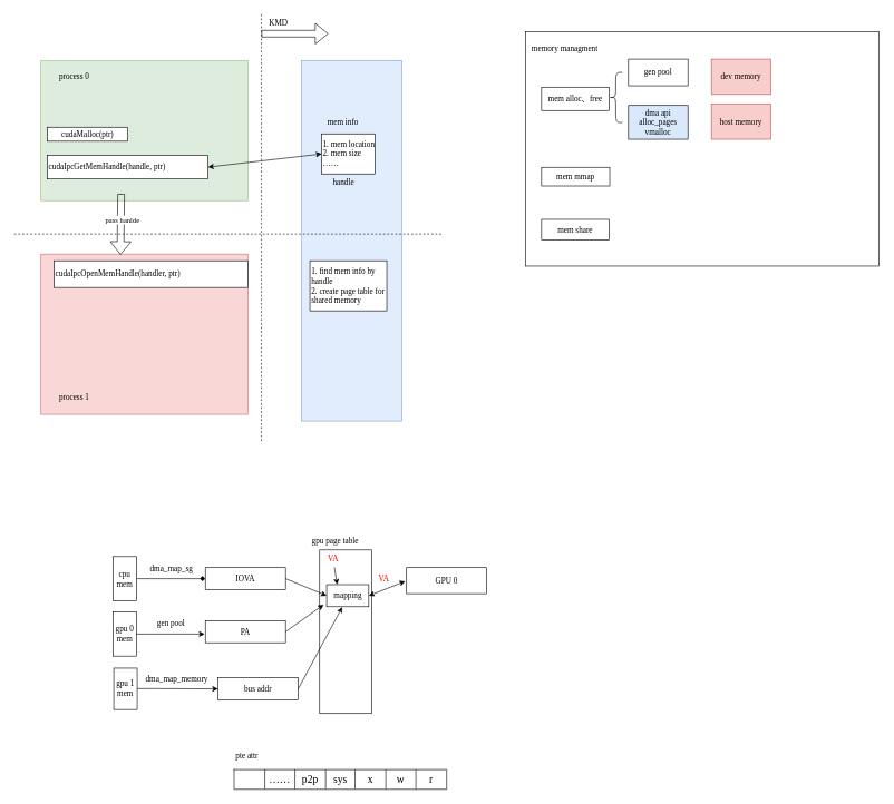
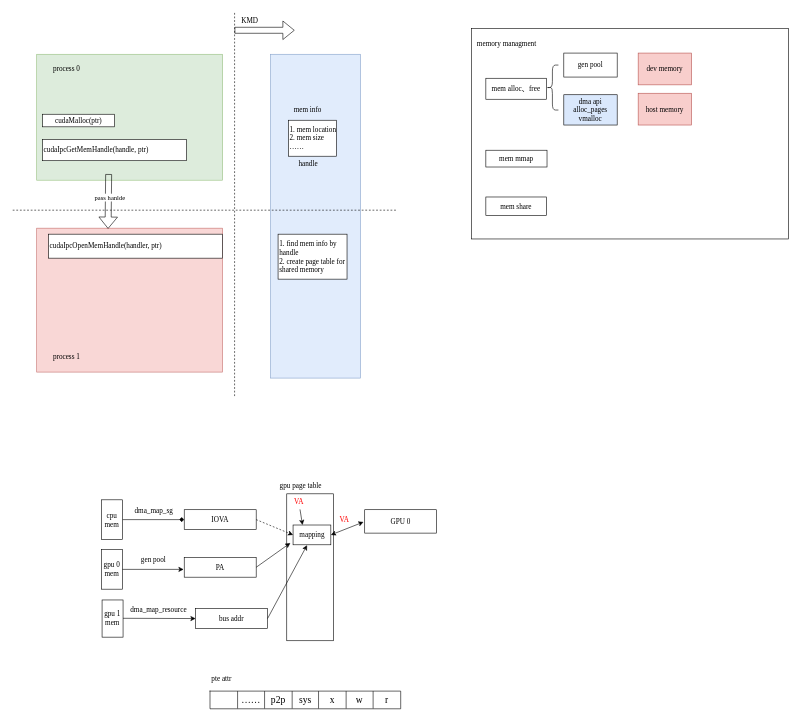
- <mxCell id="20" value="" style="endArrow=classic;startArrow=classic;html=1;rounded=0;entryX=0;entryY=0.5;entryDx=0;entryDy=0;exitX=1;exitY=0.5;exitDx=0;exitDy=0;fontFamily=Times New Roman;" edge="1" parent="1" source="6" target="8"><mxGeometry width="50" height="50" relative="1" as="geometry"><mxPoint x="389" y="217" as="sourcePoint" /><mxPoint x="478" y="217" as="targetPoint" /></mxGeometry></mxCell>
- <mxCell id="42" value="" style="endArrow=classic;html=1;rounded=0;exitX=1;exitY=0.5;exitDx=0;exitDy=0;entryX=0;entryY=0.5;entryDx=0;entryDy=0;fontFamily=Times New Roman;" edge="1" parent="1" source="36" target="40"><mxGeometry width="50" height="50" relative="1" as="geometry"><mxPoint x="513" y="941" as="sourcePoint" /><mxPoint x="563" y="891" as="targetPoint" /></mxGeometry></mxCell>
+ <mxCell id="42" value="" style="endArrow=classic;html=1;rounded=0;exitX=1;exitY=0.5;exitDx=0;exitDy=0;entryX=0;entryY=0.5;entryDx=0;entryDy=0;fontFamily=Times New Roman;dashed=1;" edge="1" parent="1" source="36" target="40"><mxGeometry width="50" height="50" relative="1" as="geometry"><mxPoint x="513" y="941" as="sourcePoint" /><mxPoint x="563" y="891" as="targetPoint" /></mxGeometry></mxCell>
- <mxCell id="62" value="dma_map_memory" style="text;html=1;align=center;verticalAlign=middle;resizable=0;points=[];autosize=1;strokeColor=none;fillColor=none;fontFamily=Times New Roman;" vertex="1" parent="1"><mxGeometry x="207" y="1003" width="112" height="26" as="geometry" /></mxCell>
+ <mxCell id="62" value="dma_map_resource" style="text;html=1;align=center;verticalAlign=middle;resizable=0;points=[];autosize=1;strokeColor=none;fillColor=none;fontFamily=Times New Roman;" vertex="1" parent="1"><mxGeometry x="207" y="1003" width="112" height="26" as="geometry" /></mxCell>
